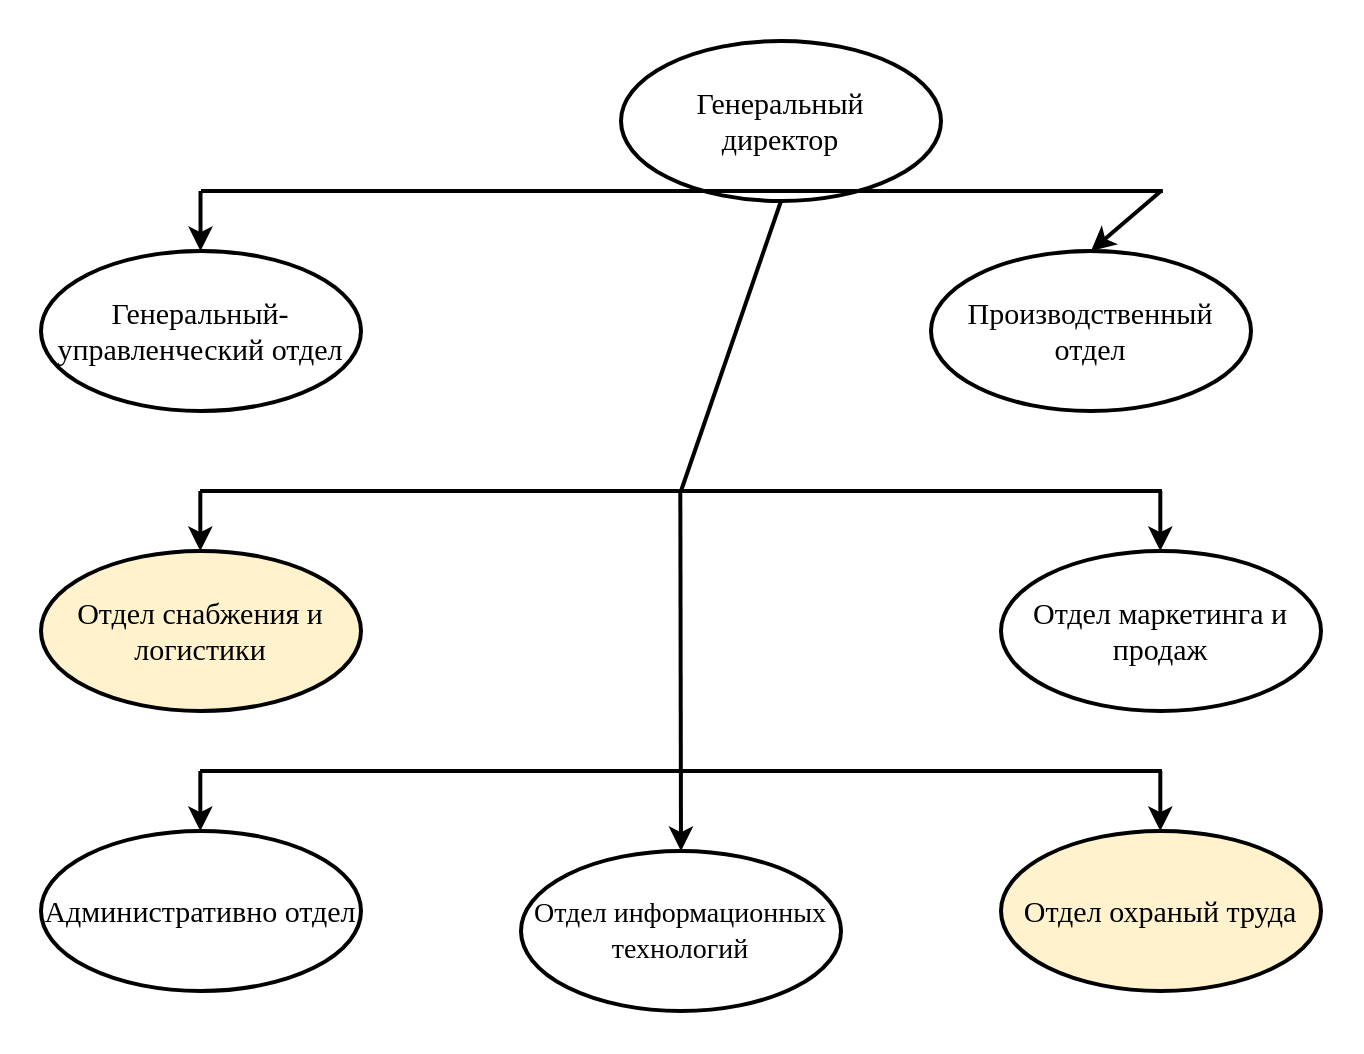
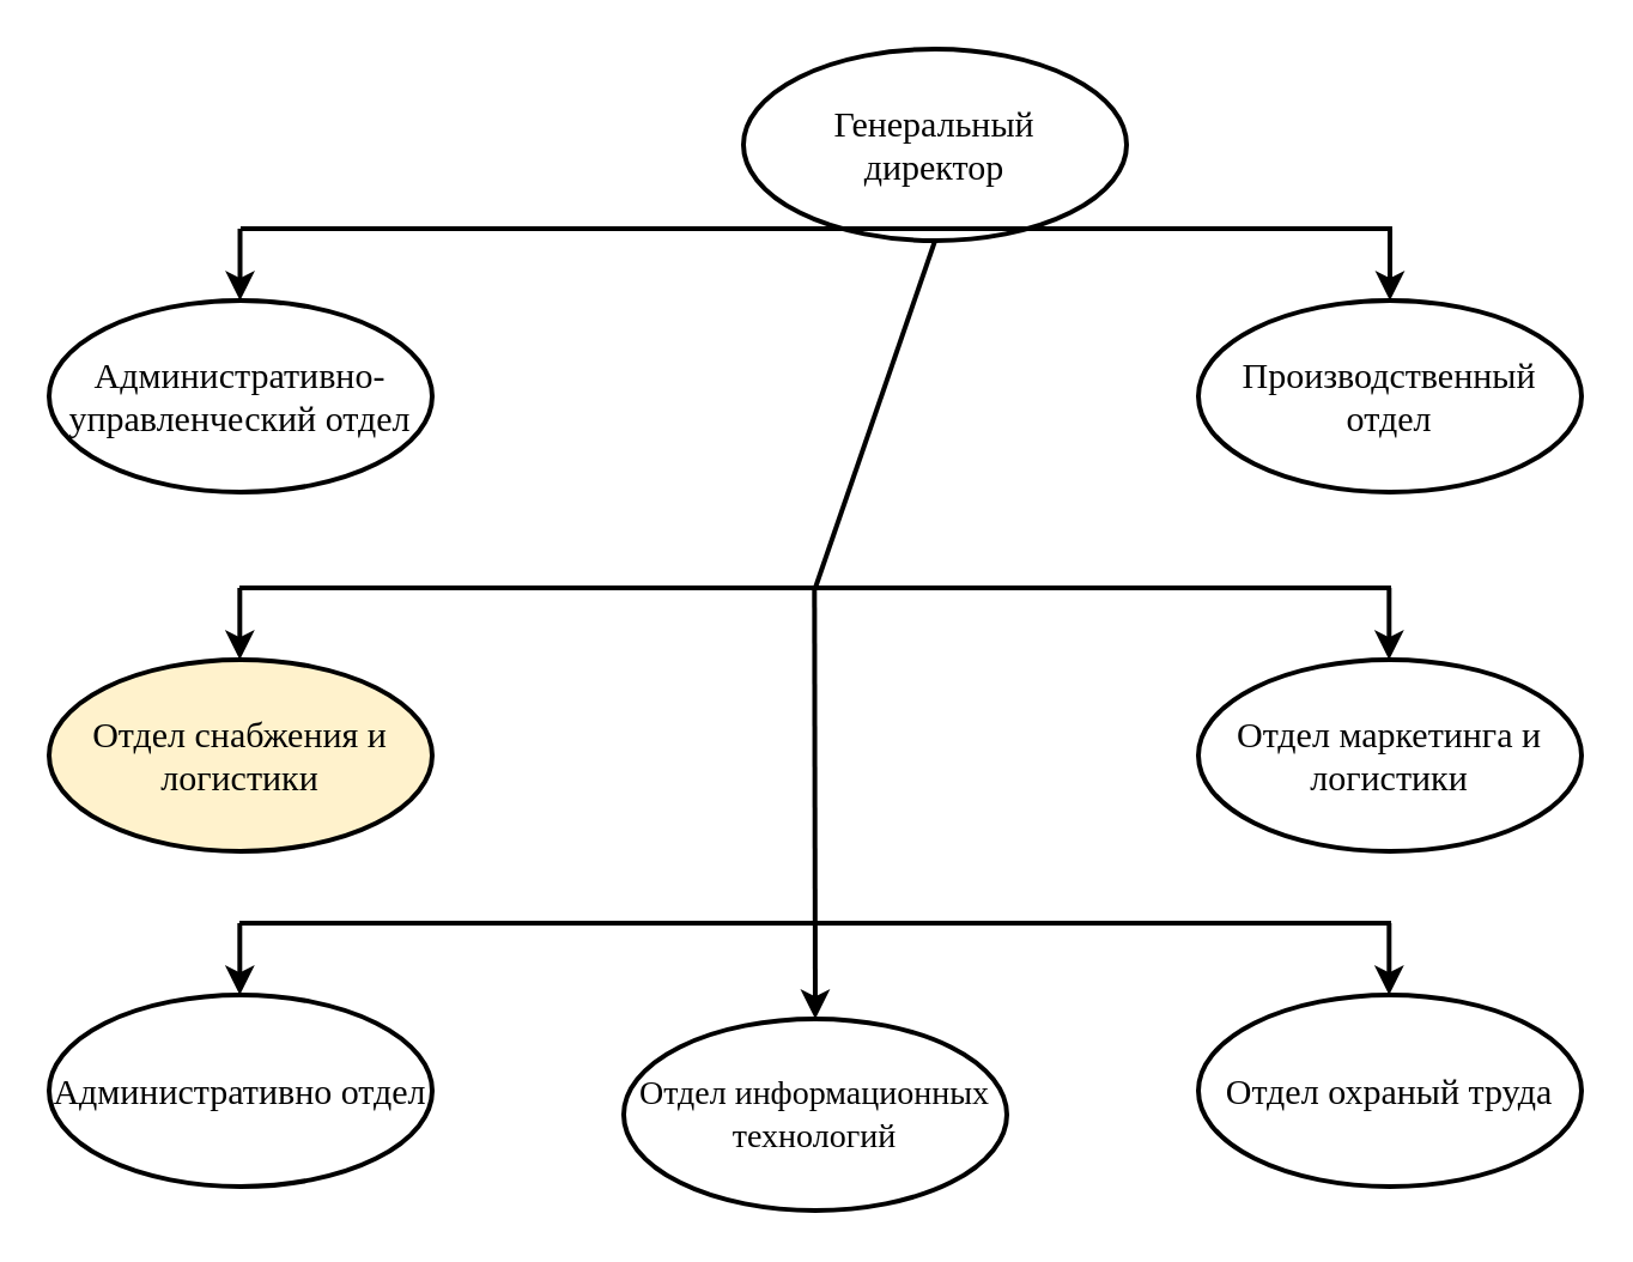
- <mxCell id="3" value="&lt;h3 style=&quot;font-size: 15px;&quot;&gt;&lt;span style=&quot;font-weight: normal;&quot;&gt;&lt;code class=&quot;!whitespace-pre hljs language-markdown&quot;&gt;&lt;font style=&quot;font-size: 15px;&quot; face=&quot;Times New Roman&quot;&gt;Генеральный-&lt;br&gt;&lt;/font&gt;&lt;/code&gt;&lt;code class=&quot;!whitespace-pre hljs language-markdown&quot;&gt;&lt;font style=&quot;font-size: 15px;&quot; face=&quot;Times New Roman&quot;&gt;управленческий отдел&lt;/font&gt;&lt;/code&gt;&lt;/span&gt;&lt;/h3&gt;" style="ellipse;whiteSpace=wrap;html=1;strokeWidth=2;" vertex="1" parent="1"><mxGeometry x="20" y="125" width="160" height="80" as="geometry" /></mxCell>
+ <mxCell id="3" value="&lt;h3 style=&quot;font-size: 15px;&quot;&gt;&lt;span style=&quot;font-weight: normal;&quot;&gt;&lt;code class=&quot;!whitespace-pre hljs language-markdown&quot;&gt;&lt;font style=&quot;font-size: 15px;&quot; face=&quot;Times New Roman&quot;&gt;Административно-&lt;br&gt;&lt;/font&gt;&lt;/code&gt;&lt;code class=&quot;!whitespace-pre hljs language-markdown&quot;&gt;&lt;font style=&quot;font-size: 15px;&quot; face=&quot;Times New Roman&quot;&gt;управленческий отдел&lt;/font&gt;&lt;/code&gt;&lt;/span&gt;&lt;/h3&gt;" style="ellipse;whiteSpace=wrap;html=1;strokeWidth=2;" vertex="1" parent="1"><mxGeometry x="20" y="125" width="160" height="80" as="geometry" /></mxCell>
- <mxCell id="5" value="&lt;h3&gt;&lt;code class=&quot;!whitespace-pre hljs language-markdown&quot;&gt;&lt;font style=&quot;font-weight: normal; font-size: 15px;&quot; face=&quot;Times New Roman&quot;&gt;Производственный отдел&lt;/font&gt;&lt;/code&gt;&lt;/h3&gt;" style="ellipse;whiteSpace=wrap;html=1;strokeWidth=2;" vertex="1" parent="1"><mxGeometry x="465" y="125" width="160" height="80" as="geometry" /></mxCell>
+ <mxCell id="5" value="&lt;h3&gt;&lt;code class=&quot;!whitespace-pre hljs language-markdown&quot;&gt;&lt;font style=&quot;font-weight: normal; font-size: 15px;&quot; face=&quot;Times New Roman&quot;&gt;Производственный отдел&lt;/font&gt;&lt;/code&gt;&lt;/h3&gt;" style="ellipse;whiteSpace=wrap;html=1;strokeWidth=2;" vertex="1" parent="1"><mxGeometry x="500" y="125" width="160" height="80" as="geometry" /></mxCell>
- <mxCell id="8" value="&lt;h3 style=&quot;font-size: 15px;&quot;&gt;&lt;span style=&quot;font-weight: normal;&quot;&gt;&lt;code class=&quot;!whitespace-pre hljs language-markdown&quot;&gt;&lt;font style=&quot;font-size: 15px;&quot; face=&quot;Times New Roman&quot;&gt;Отдел маркетинга и&lt;br&gt; &lt;/font&gt;&lt;/code&gt;&lt;code class=&quot;!whitespace-pre hljs language-markdown&quot;&gt;&lt;font style=&quot;font-size: 15px;&quot; face=&quot;Times New Roman&quot;&gt;продаж&lt;/font&gt;&lt;/code&gt;&lt;/span&gt;&lt;/h3&gt;" style="ellipse;whiteSpace=wrap;html=1;strokeWidth=2;" vertex="1" parent="1"><mxGeometry x="500" y="275" width="160" height="80" as="geometry" /></mxCell>
+ <mxCell id="8" value="&lt;h3 style=&quot;font-size: 15px;&quot;&gt;&lt;span style=&quot;font-weight: normal;&quot;&gt;&lt;code class=&quot;!whitespace-pre hljs language-markdown&quot;&gt;&lt;font style=&quot;font-size: 15px;&quot; face=&quot;Times New Roman&quot;&gt;Отдел маркетинга и&lt;br&gt; &lt;/font&gt;&lt;/code&gt;&lt;code class=&quot;!whitespace-pre hljs language-markdown&quot;&gt;&lt;font style=&quot;font-size: 15px;&quot; face=&quot;Times New Roman&quot;&gt;логистики&lt;/font&gt;&lt;/code&gt;&lt;/span&gt;&lt;/h3&gt;" style="ellipse;whiteSpace=wrap;html=1;strokeWidth=2;" vertex="1" parent="1"><mxGeometry x="500" y="275" width="160" height="80" as="geometry" /></mxCell>
- <mxCell id="9" value="&lt;h3&gt;&lt;code class=&quot;!whitespace-pre hljs language-markdown&quot;&gt;&lt;font style=&quot;font-size: 15px; font-weight: normal;&quot; face=&quot;Times New Roman&quot;&gt;Отдел охраный труда&lt;/font&gt;&lt;/code&gt;&lt;/h3&gt;" style="ellipse;whiteSpace=wrap;html=1;strokeWidth=2;fillColor=#fff2cc;" vertex="1" parent="1"><mxGeometry x="500" y="415" width="160" height="80" as="geometry" /></mxCell>
+ <mxCell id="9" value="&lt;h3&gt;&lt;code class=&quot;!whitespace-pre hljs language-markdown&quot;&gt;&lt;font style=&quot;font-size: 15px; font-weight: normal;&quot; face=&quot;Times New Roman&quot;&gt;Отдел охраный труда&lt;/font&gt;&lt;/code&gt;&lt;/h3&gt;" style="ellipse;whiteSpace=wrap;html=1;strokeWidth=2;" vertex="1" parent="1"><mxGeometry x="500" y="415" width="160" height="80" as="geometry" /></mxCell>
